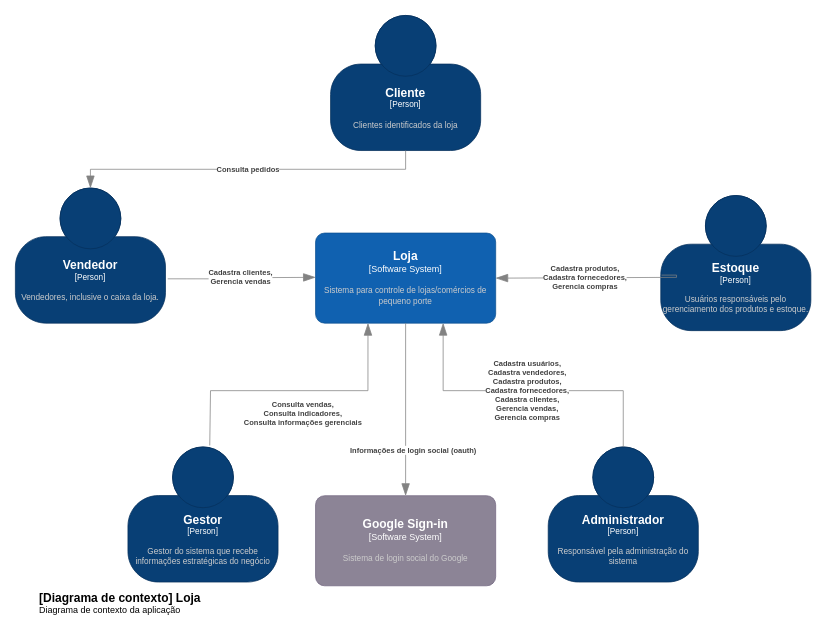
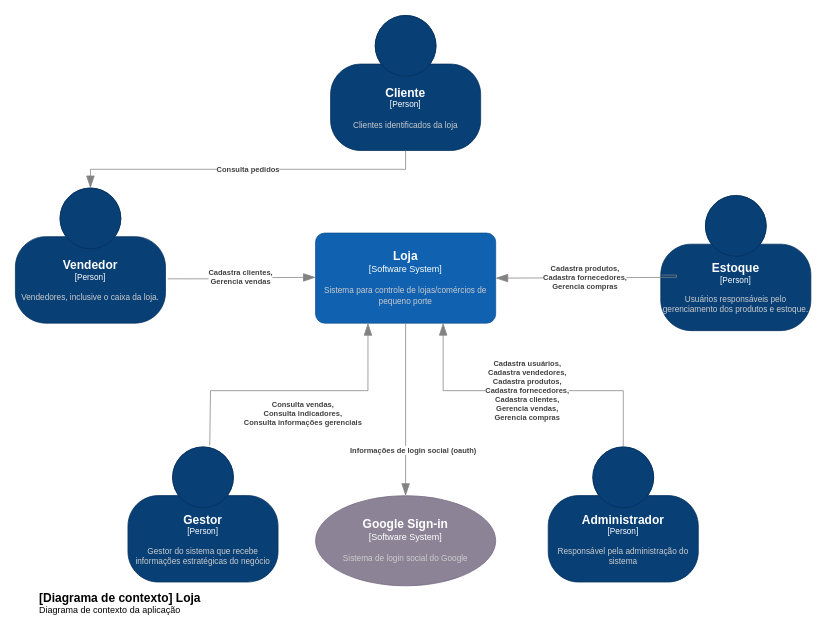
- <mxCell id="15" value="&lt;font style=&quot;font-size: 16px&quot;&gt;&lt;b&gt;Google Sign-in&lt;/b&gt;&lt;/font&gt;&lt;div&gt;[Software System]&lt;/div&gt;&lt;br&gt;&lt;div&gt;&lt;font style=&quot;font-size: 11px&quot;&gt;&lt;font color=&quot;#cccccc&quot;&gt;Sistema de login social do Google&lt;/font&gt;&lt;/div&gt;" style="rounded=1;whiteSpace=wrap;html=1;labelBackgroundColor=none;fillColor=#8C8496;fontColor=#ffffff;align=center;arcSize=10;strokeColor=#736782;metaEdit=1;resizable=0;points=[[0.25,0,0],[0.5,0,0],[0.75,0,0],[1,0.25,0],[1,0.5,0],[1,0.75,0],[0.75,1,0],[0.5,1,0],[0.25,1,0],[0,0.75,0],[0,0.5,0],[0,0.25,0]];fontSize=12;" vertex="1" parent="1"><mxGeometry x="420" y="660" width="240" height="120" as="geometry" /></mxCell>
+ <mxCell id="15" value="&lt;font style=&quot;font-size: 16px&quot;&gt;&lt;b&gt;Google Sign-in&lt;/b&gt;&lt;/font&gt;&lt;div&gt;[Software System]&lt;/div&gt;&lt;br&gt;&lt;div&gt;&lt;font style=&quot;font-size: 11px&quot;&gt;&lt;font color=&quot;#cccccc&quot;&gt;Sistema de login social do Google&lt;/font&gt;&lt;/div&gt;" style="ellipse;whiteSpace=wrap;html=1;labelBackgroundColor=none;fillColor=#8C8496;fontColor=#ffffff;align=center;arcSize=10;strokeColor=#736782;metaEdit=1;resizable=0;points=[[0.25,0,0],[0.5,0,0],[0.75,0,0],[1,0.25,0],[1,0.5,0],[1,0.75,0],[0.75,1,0],[0.5,1,0],[0.25,1,0],[0,0.75,0],[0,0.5,0],[0,0.25,0]];fontSize=12;" vertex="1" parent="1"><mxGeometry x="420" y="660" width="240" height="120" as="geometry" /></mxCell>
